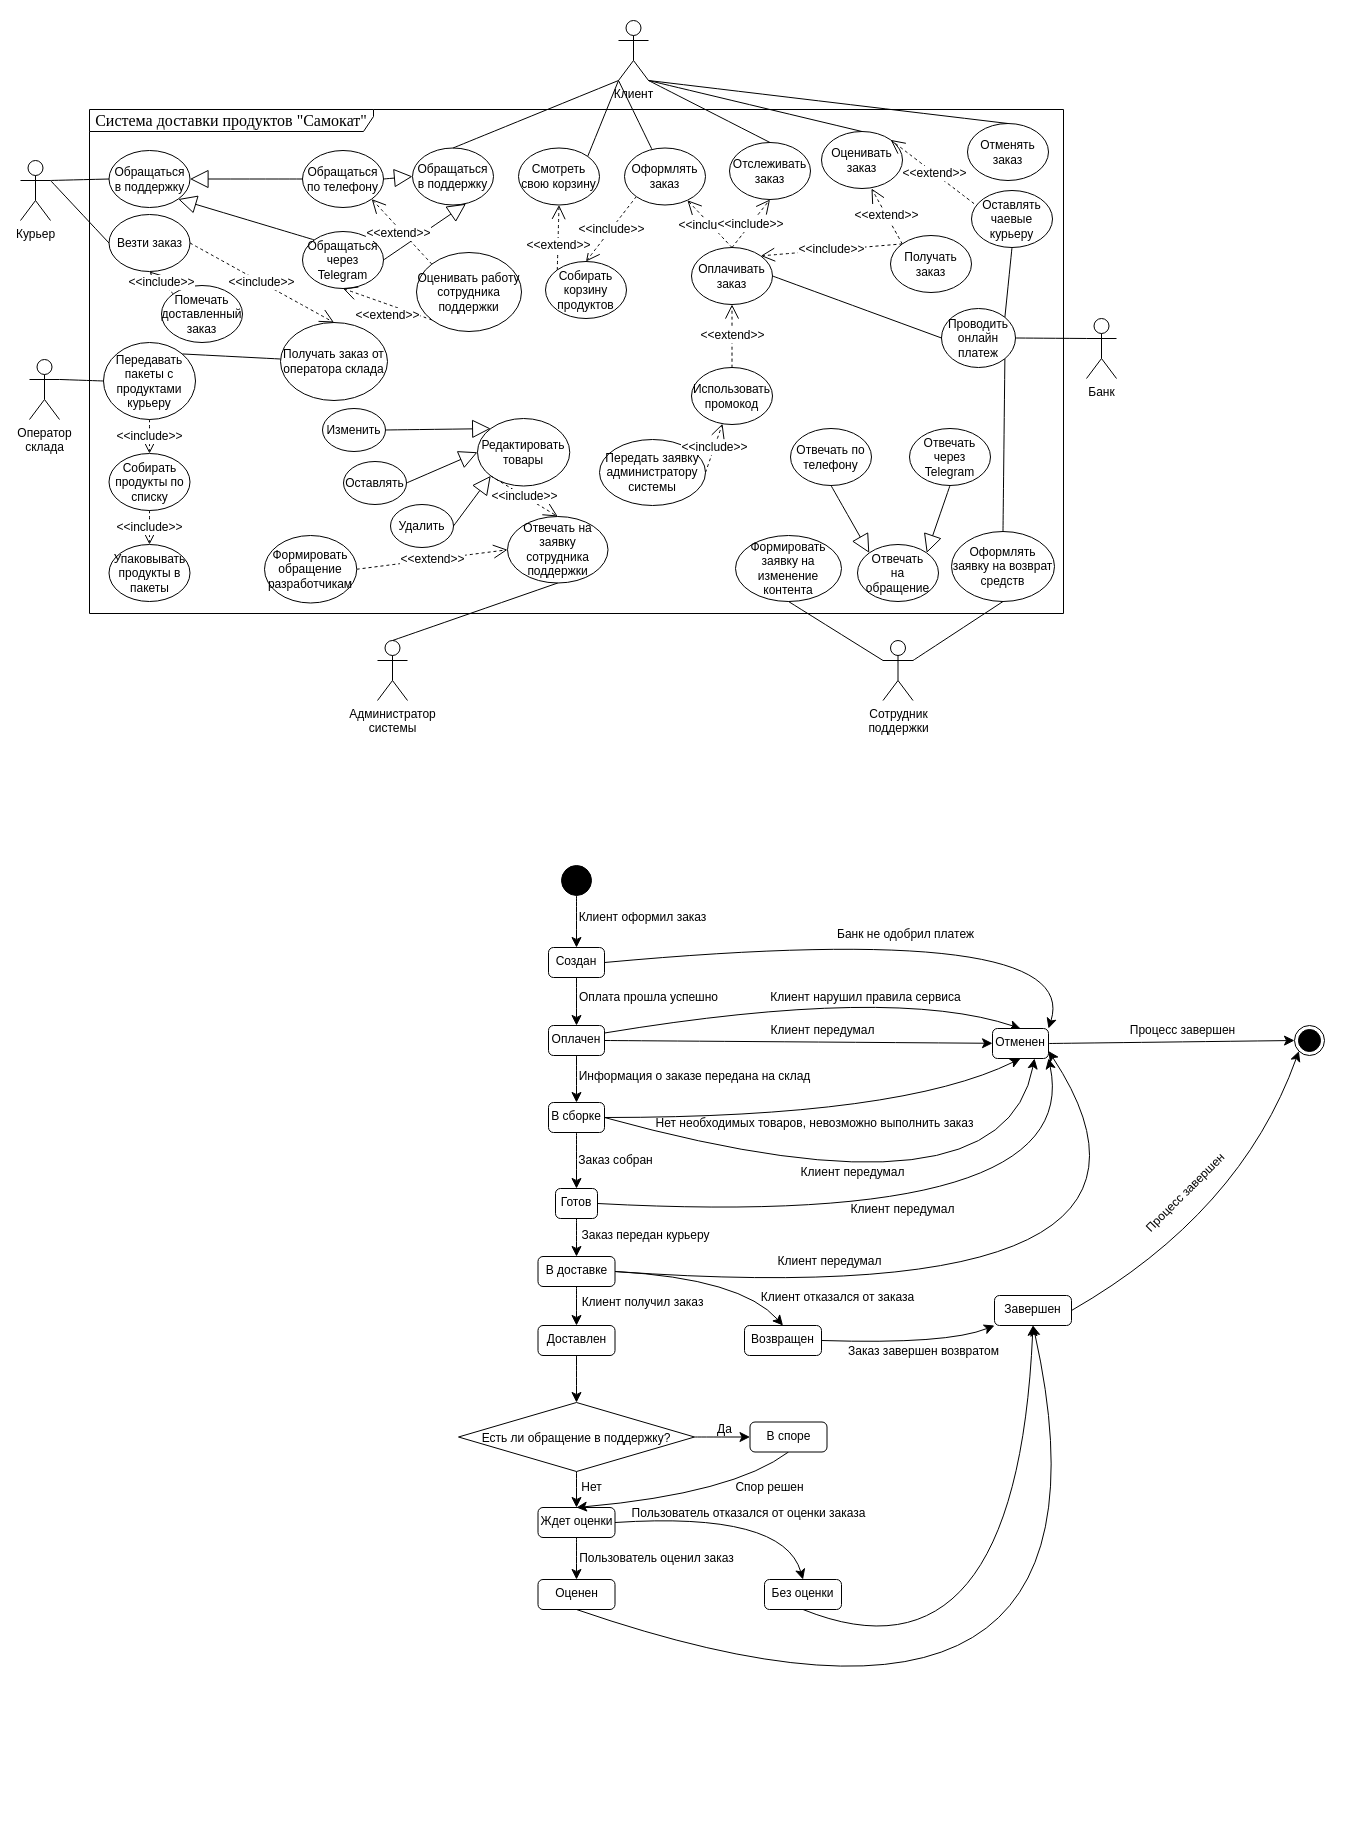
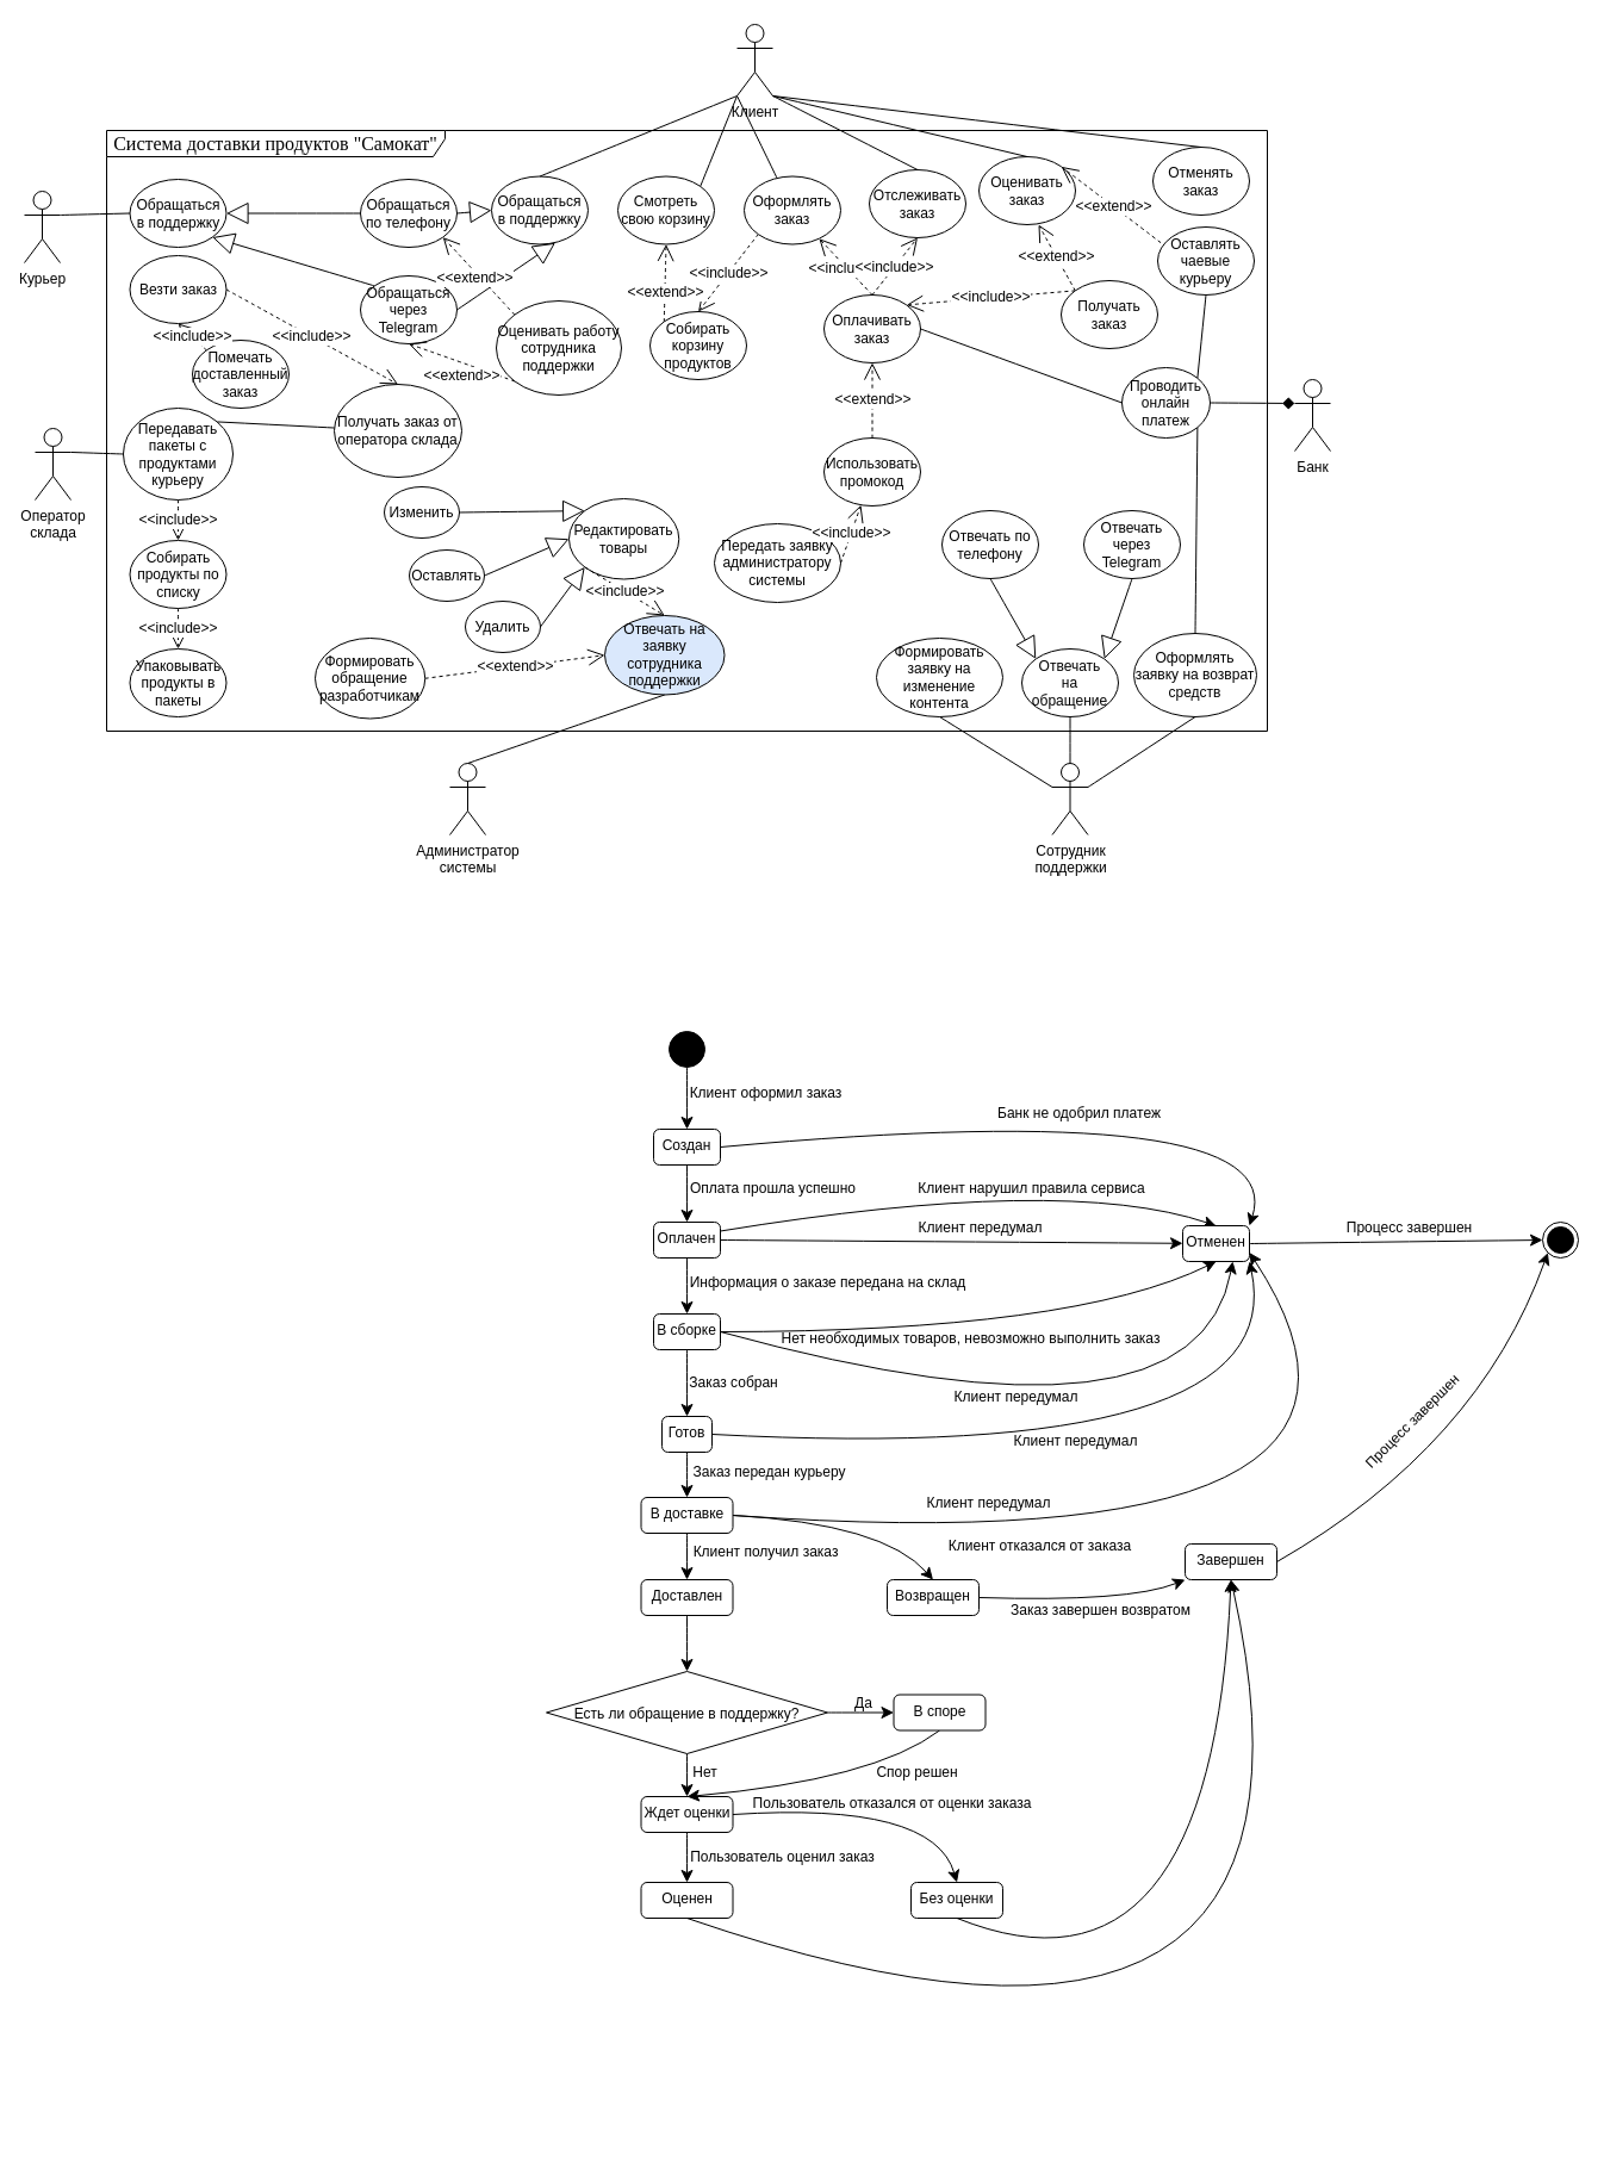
- <mxCell id="80" value="" style="endArrow=none;html=1;rounded=0;fontSize=12;startSize=8;endSize=8;curved=1;exitX=1;exitY=0.333;exitDx=0;exitDy=0;exitPerimeter=0;entryX=0;entryY=0.5;entryDx=0;entryDy=0;" edge="1" parent="1" source="70" target="74"><mxGeometry width="50" height="50" relative="1" as="geometry"><mxPoint x="60" y="190" as="sourcePoint" /><mxPoint x="118" y="188" as="targetPoint" /></mxGeometry></mxCell>
- <mxCell id="18" value="" style="endArrow=none;html=1;rounded=0;fontSize=12;startSize=8;endSize=8;curved=1;entryX=0;entryY=0.333;entryDx=0;entryDy=0;entryPerimeter=0;exitX=1;exitY=0.5;exitDx=0;exitDy=0;" edge="1" parent="1" source="17" target="4"><mxGeometry width="50" height="50" relative="1" as="geometry"><mxPoint x="796" y="334" as="sourcePoint" /><mxPoint x="846" y="284" as="targetPoint" /></mxGeometry></mxCell>
+ <mxCell id="18" value="" style="endArrow=diamond;html=1;rounded=0;fontSize=12;startSize=8;endSize=8;curved=1;entryX=0;entryY=0.333;entryDx=0;entryDy=0;entryPerimeter=0;exitX=1;exitY=0.5;exitDx=0;exitDy=0;" edge="1" parent="1" source="17" target="4"><mxGeometry width="50" height="50" relative="1" as="geometry"><mxPoint x="796" y="334" as="sourcePoint" /><mxPoint x="846" y="284" as="targetPoint" /></mxGeometry></mxCell>
- <mxCell id="58" value="Отвечать на заявку сотрудника поддержки" style="ellipse;whiteSpace=wrap;html=1;" vertex="1" parent="1"><mxGeometry x="507" y="516" width="100.5" height="66.5" as="geometry" /></mxCell>
+ <mxCell id="58" value="Отвечать на заявку сотрудника поддержки" style="ellipse;whiteSpace=wrap;html=1;fillColor=#dae8fc;" vertex="1" parent="1"><mxGeometry x="507" y="516" width="100.5" height="66.5" as="geometry" /></mxCell>
+ <mxCell id="55" value="" style="endArrow=none;html=1;rounded=0;fontSize=12;startSize=8;endSize=8;curved=1;entryX=0.5;entryY=0;entryDx=0;entryDy=0;entryPerimeter=0;exitX=0.5;exitY=1;exitDx=0;exitDy=0;" edge="1" parent="1" source="44" target="40"><mxGeometry width="50" height="50" relative="1" as="geometry"><mxPoint x="740" y="474" as="sourcePoint" /><mxPoint x="790" y="424" as="targetPoint" /></mxGeometry></mxCell>
- <mxCell id="128" value="Клиент отказался от заказа" style="text;html=1;align=center;verticalAlign=middle;resizable=0;points=[];autosize=1;strokeColor=none;fillColor=none;fontSize=12;" vertex="1" parent="1"><mxGeometry x="751" y="1284" width="171" height="26" as="geometry" /></mxCell>
+ <mxCell id="128" value="Клиент отказался от заказа" style="text;html=1;align=center;verticalAlign=middle;resizable=0;points=[];autosize=1;strokeColor=none;fillColor=none;fontSize=12;" vertex="1" parent="1"><mxGeometry x="786" y="1284" width="171" height="26" as="geometry" /></mxCell>
